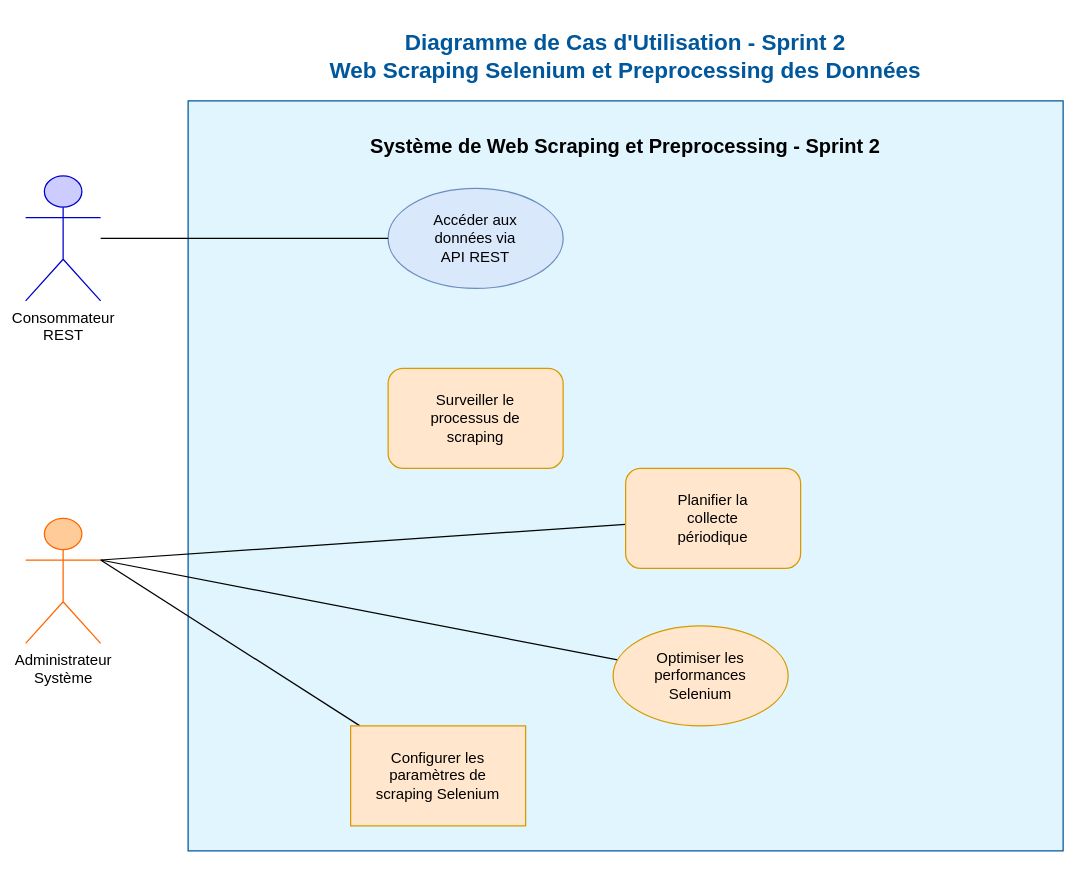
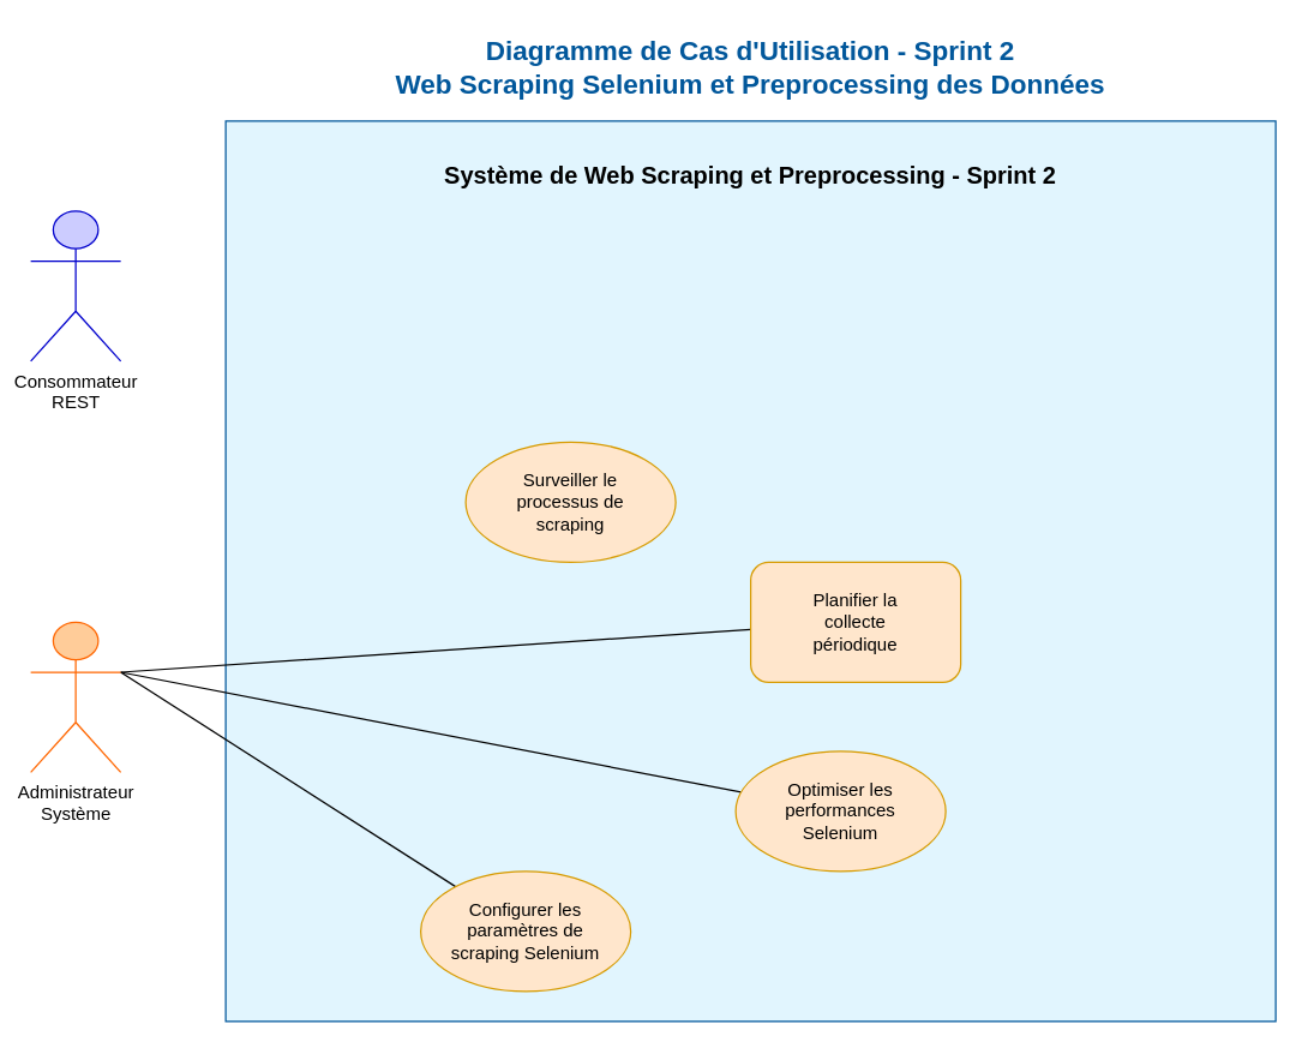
- <mxCell id="13" value="" style="endArrow=none;html=1;rounded=0;" parent="1" source="7" target="11" edge="1"><mxGeometry width="50" height="50" relative="1" as="geometry"><mxPoint x="350" y="400" as="sourcePoint" /><mxPoint x="400" y="350" as="targetPoint" /></mxGeometry></mxCell>
- <mxCell id="11" value="Accéder aux&lt;br&gt;données via&lt;br&gt;API REST" style="ellipse;whiteSpace=wrap;html=1;fillColor=#dae8fc;strokeColor=#6c8ebf;" parent="1" vertex="1"><mxGeometry x="310" y="150" width="140" height="80" as="geometry" /></mxCell>
- <mxCell id="9" value="Surveiller le&lt;br&gt;processus de&lt;br&gt;scraping" style="whiteSpace=wrap;html=1;fillColor=#ffe6cc;strokeColor=#d79b00;rounded=1;" parent="1" vertex="1"><mxGeometry x="310" y="294" width="140" height="80" as="geometry" /></mxCell>
+ <mxCell id="9" value="Surveiller le&lt;br&gt;processus de&lt;br&gt;scraping" style="ellipse;whiteSpace=wrap;html=1;fillColor=#ffe6cc;strokeColor=#d79b00;" parent="1" vertex="1"><mxGeometry x="310" y="294" width="140" height="80" as="geometry" /></mxCell>
- <mxCell id="8" value="Configurer les&lt;br&gt;paramètres de&lt;br&gt;scraping Selenium" style="whiteSpace=wrap;html=1;fillColor=#ffe6cc;strokeColor=#d79b00;rounded=0;" parent="1" vertex="1"><mxGeometry x="280" y="580" width="140" height="80" as="geometry" /></mxCell>
+ <mxCell id="8" value="Configurer les&lt;br&gt;paramètres de&lt;br&gt;scraping Selenium" style="ellipse;whiteSpace=wrap;html=1;fillColor=#ffe6cc;strokeColor=#d79b00;" parent="1" vertex="1"><mxGeometry x="280" y="580" width="140" height="80" as="geometry" /></mxCell>
